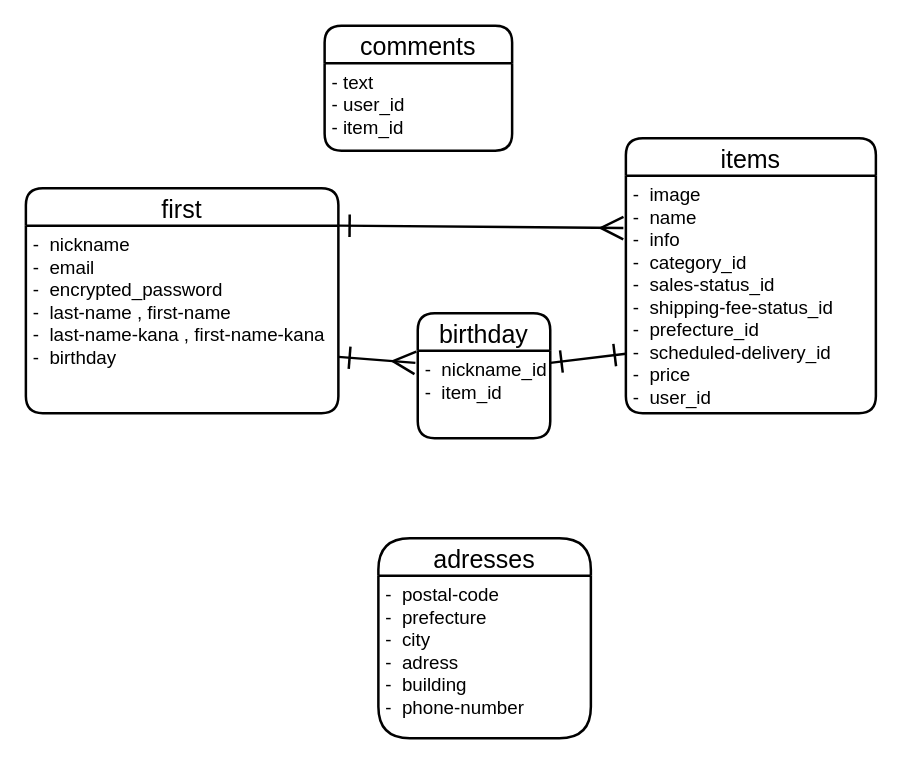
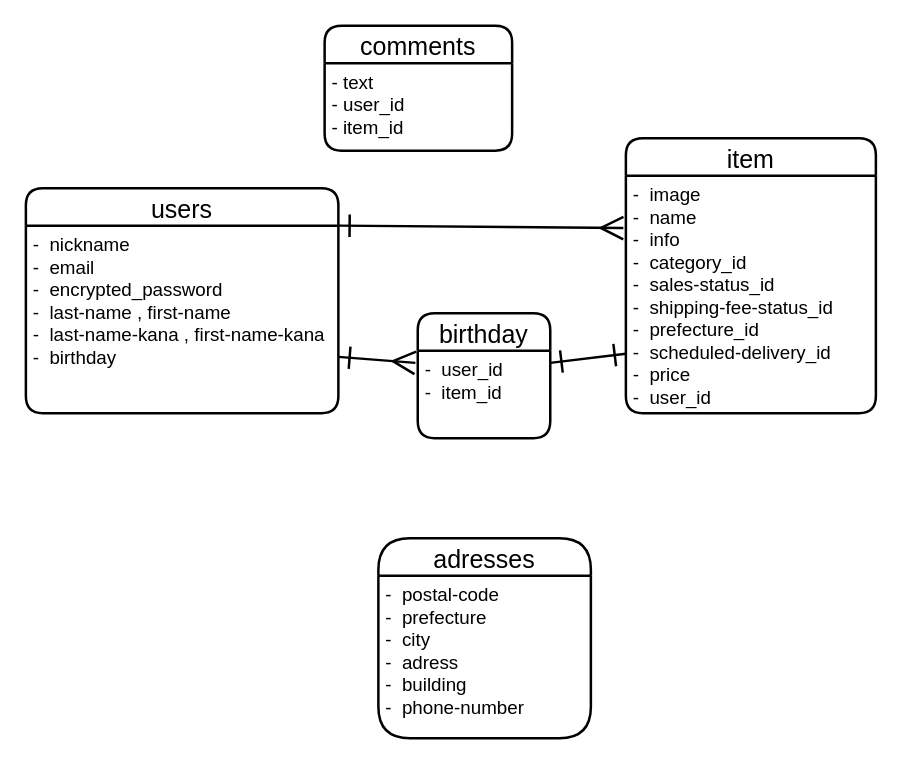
- <mxCell id="4" value="items" style="swimlane;childLayout=stackLayout;horizontal=1;startSize=30;horizontalStack=0;rounded=1;fontSize=20;fontStyle=0;strokeWidth=2;resizeParent=0;resizeLast=1;shadow=0;dashed=0;align=center;" vertex="1" parent="1"><mxGeometry x="500" y="110" width="200" height="220" as="geometry" /></mxCell>
+ <mxCell id="4" value="item" style="swimlane;childLayout=stackLayout;horizontal=1;startSize=30;horizontalStack=0;rounded=1;fontSize=20;fontStyle=0;strokeWidth=2;resizeParent=0;resizeLast=1;shadow=0;dashed=0;align=center;" vertex="1" parent="1"><mxGeometry x="500" y="110" width="200" height="220" as="geometry" /></mxCell>
- <mxCell id="2" value="first" style="swimlane;childLayout=stackLayout;horizontal=1;startSize=30;horizontalStack=0;rounded=1;fontSize=20;fontStyle=0;strokeWidth=2;resizeParent=0;resizeLast=1;shadow=0;dashed=0;align=center;" vertex="1" parent="1"><mxGeometry x="20" y="150" width="250" height="180" as="geometry" /></mxCell>
+ <mxCell id="2" value="users" style="swimlane;childLayout=stackLayout;horizontal=1;startSize=30;horizontalStack=0;rounded=1;fontSize=20;fontStyle=0;strokeWidth=2;resizeParent=0;resizeLast=1;shadow=0;dashed=0;align=center;" vertex="1" parent="1"><mxGeometry x="20" y="150" width="250" height="180" as="geometry" /></mxCell>
- <mxCell id="12" value="-  nickname_id&#10;-  item_id" style="align=left;strokeColor=none;fillColor=none;spacingLeft=4;fontSize=15;verticalAlign=top;resizable=0;rotatable=0;part=1;" vertex="1" parent="11"><mxGeometry y="30" width="106" height="70" as="geometry" /></mxCell>
+ <mxCell id="12" value="-  user_id&#10;-  item_id" style="align=left;strokeColor=none;fillColor=none;spacingLeft=4;fontSize=15;verticalAlign=top;resizable=0;rotatable=0;part=1;" vertex="1" parent="11"><mxGeometry y="30" width="106" height="70" as="geometry" /></mxCell>
